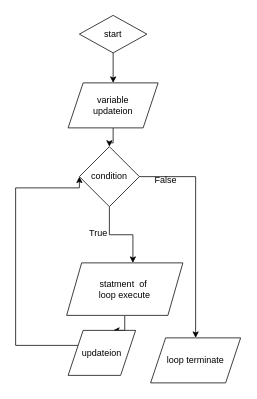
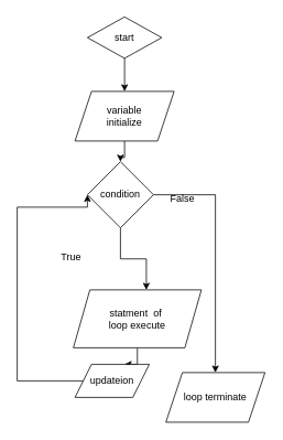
- <mxCell id="5" value="variable&lt;br&gt;updateion" style="shape=parallelogram;perimeter=parallelogramPerimeter;whiteSpace=wrap;html=1;fixedSize=1;" vertex="1" parent="1"><mxGeometry x="90" y="110" width="120" height="60" as="geometry" /></mxCell>
+ <mxCell id="5" value="variable&lt;br&gt;initialize" style="shape=parallelogram;perimeter=parallelogramPerimeter;whiteSpace=wrap;html=1;fixedSize=1;" vertex="1" parent="1"><mxGeometry x="90" y="110" width="120" height="60" as="geometry" /></mxCell>
- <mxCell id="15" value="True" style="text;html=1;align=center;verticalAlign=middle;resizable=0;points=[];autosize=1;strokeColor=none;fillColor=none;" vertex="1" parent="1"><mxGeometry x="105" y="295" width="50" height="30" as="geometry" /></mxCell>
+ <mxCell id="15" value="True" style="text;html=1;align=center;verticalAlign=middle;resizable=0;points=[];autosize=1;strokeColor=none;fillColor=none;" vertex="1" parent="1"><mxGeometry x="60" y="295" width="50" height="30" as="geometry" /></mxCell>
- <mxCell id="12" value="updateion" style="shape=parallelogram;perimeter=parallelogramPerimeter;whiteSpace=wrap;html=1;fixedSize=1;" vertex="1" parent="1"><mxGeometry x="90" y="440" width="90" height="60" as="geometry" /></mxCell>
+ <mxCell id="12" value="updateion" style="shape=parallelogram;perimeter=parallelogramPerimeter;whiteSpace=wrap;html=1;fixedSize=1;" vertex="1" parent="1"><mxGeometry x="90" y="440" width="90" height="40" as="geometry" /></mxCell>
